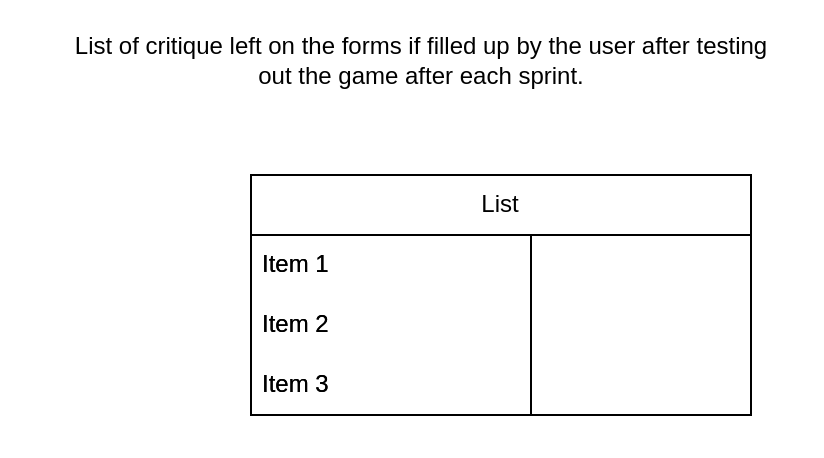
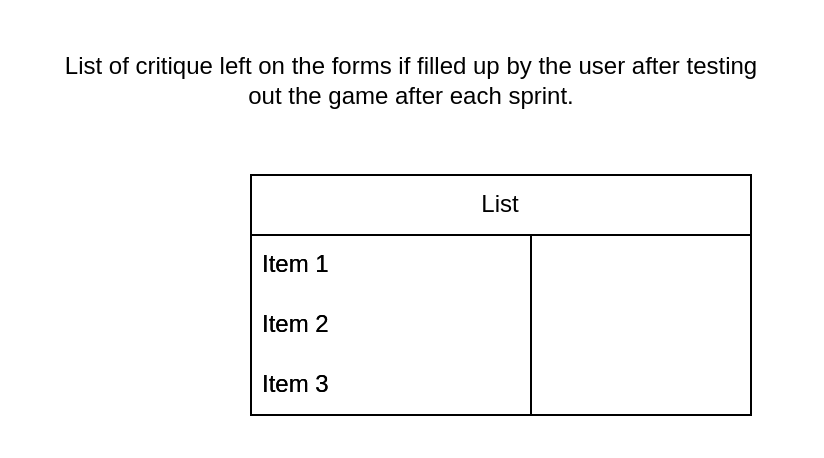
- <mxCell id="10" value="List of critique left on the forms if filled up by the user after testing&lt;br&gt;out the game after each sprint." style="text;html=1;align=center;verticalAlign=middle;resizable=0;points=[];autosize=1;strokeColor=none;fillColor=none;" vertex="1" parent="1"><mxGeometry x="25" y="10" width="370" height="40" as="geometry" /></mxCell>
+ <mxCell id="10" value="List of critique left on the forms if filled up by the user after testing&lt;br&gt;out the game after each sprint." style="text;html=1;align=center;verticalAlign=middle;resizable=0;points=[];autosize=1;strokeColor=none;fillColor=none;" vertex="1" parent="1"><mxGeometry x="20" y="20" width="370" height="40" as="geometry" /></mxCell>
